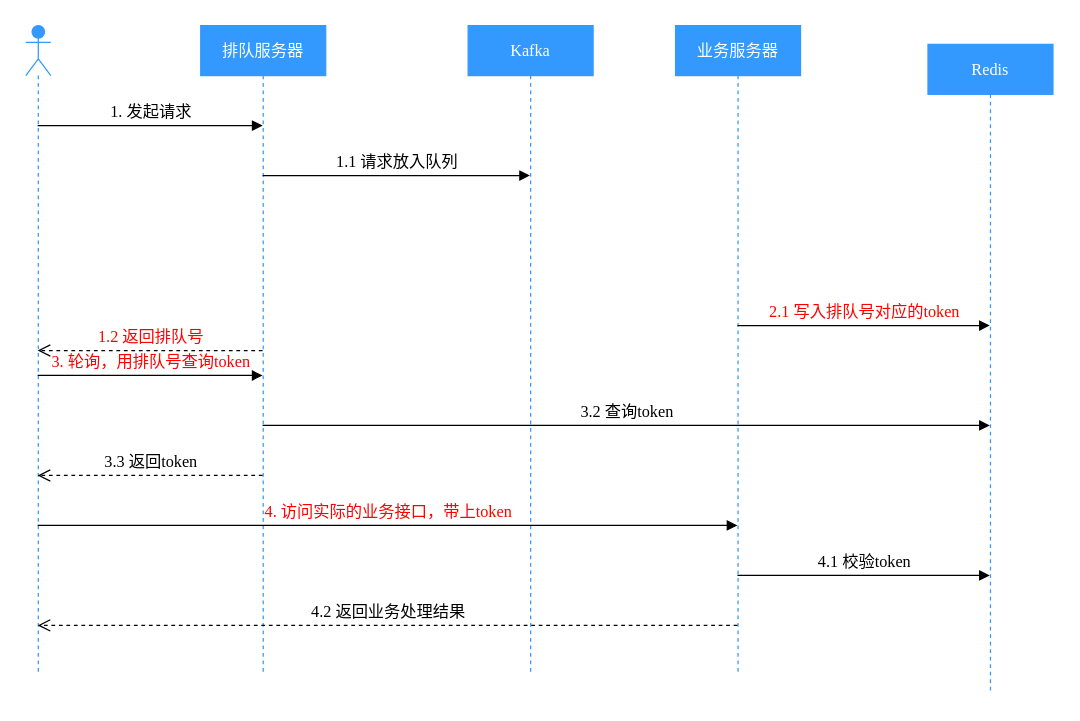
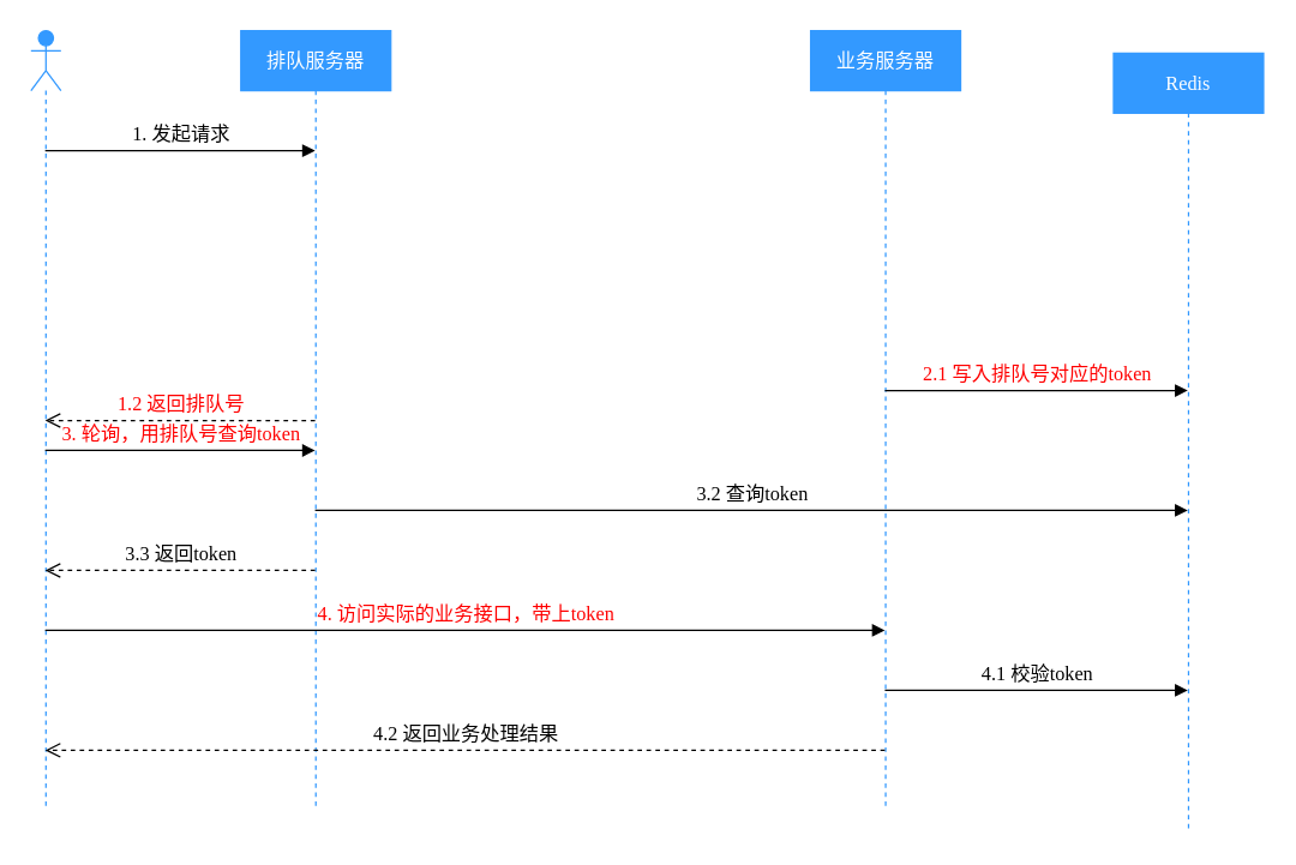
- <mxCell id="8" value="1.1 请求放入队列" style="html=1;verticalAlign=bottom;endArrow=block;rounded=0;fontFamily=微软雅黑;fontSize=13;edgeStyle=orthogonalEdgeStyle;" edge="1" parent="1" source="3" target="4"><mxGeometry width="80" relative="1" as="geometry"><mxPoint x="380" y="430" as="sourcePoint" /><mxPoint x="460" y="430" as="targetPoint" /><Array as="points"><mxPoint x="370" y="140" /><mxPoint x="370" y="140" /></Array></mxGeometry></mxCell>
- <mxCell id="4" value="Kafka" style="shape=umlLifeline;perimeter=lifelinePerimeter;whiteSpace=wrap;html=1;container=1;collapsible=0;recursiveResize=0;outlineConnect=0;fontFamily=微软雅黑;fontSize=13;fillColor=#3399FF;strokeColor=#3399FF;fontColor=#FFFFFF;" vertex="1" parent="1"><mxGeometry x="374" y="20" width="100" height="520" as="geometry" /></mxCell>
